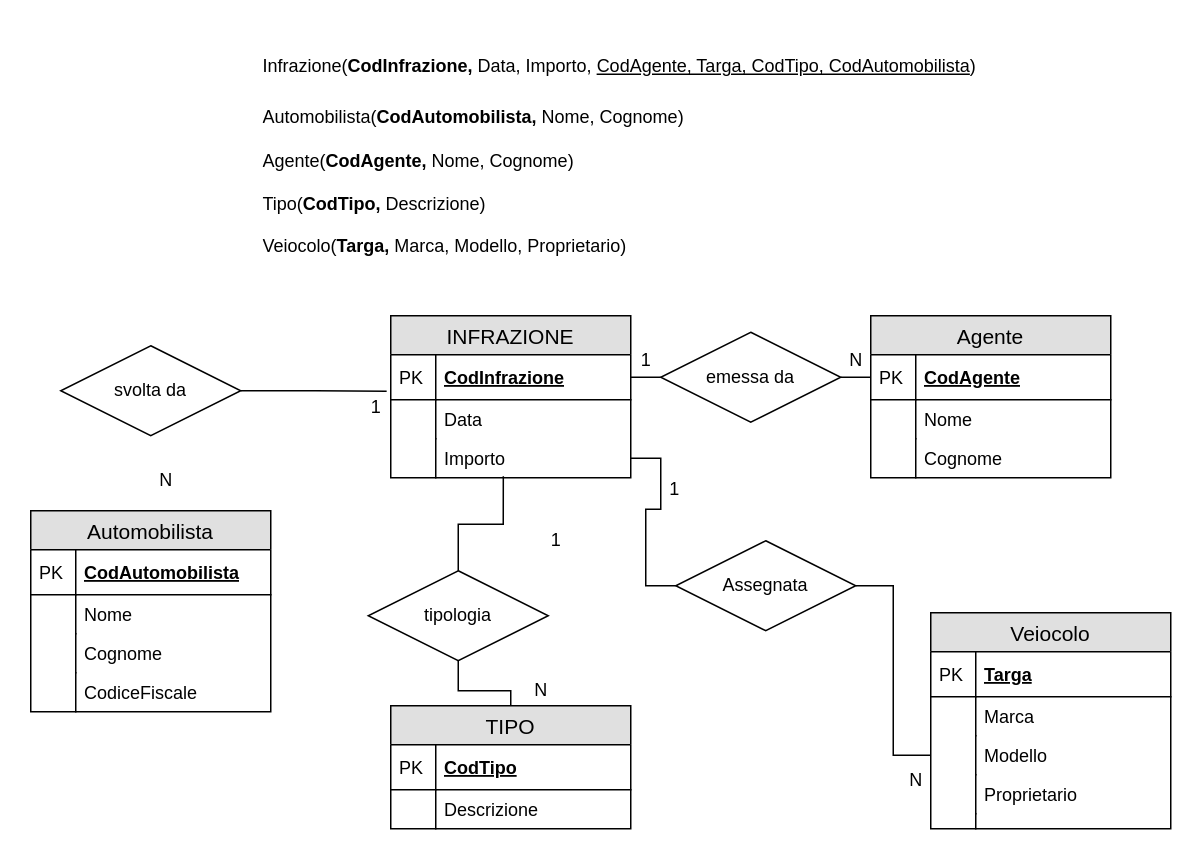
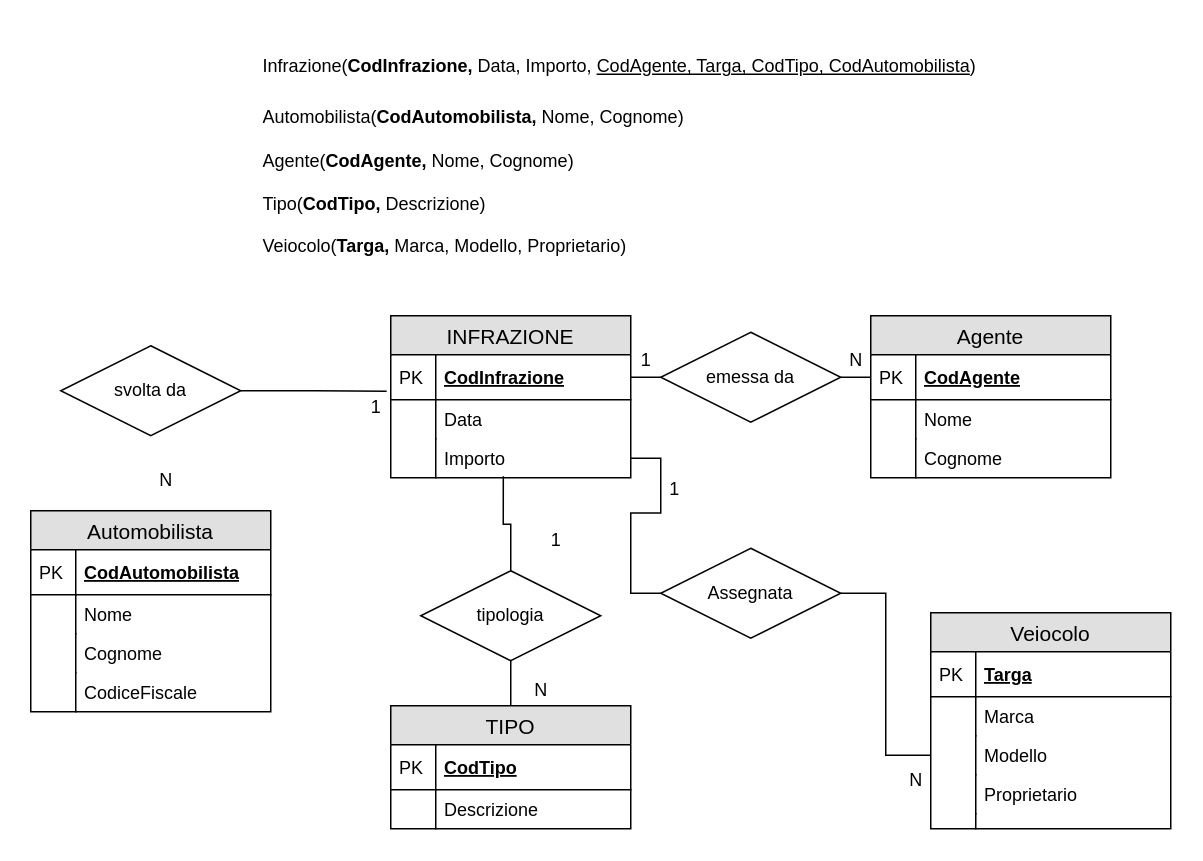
- <mxCell id="43" value="Assegnata" style="shape=rhombus;perimeter=rhombusPerimeter;whiteSpace=wrap;html=1;align=center;" vertex="1" parent="1"><mxGeometry x="450" y="360" width="120" height="60" as="geometry" /></mxCell>
+ <mxCell id="43" value="Assegnata" style="shape=rhombus;perimeter=rhombusPerimeter;whiteSpace=wrap;html=1;align=center;" vertex="1" parent="1"><mxGeometry x="440" y="365" width="120" height="60" as="geometry" /></mxCell>
- <mxCell id="16" value="tipologia" style="shape=rhombus;perimeter=rhombusPerimeter;whiteSpace=wrap;html=1;align=center;" vertex="1" parent="1"><mxGeometry x="245" y="380" width="120" height="60" as="geometry" /></mxCell>
+ <mxCell id="16" value="tipologia" style="shape=rhombus;perimeter=rhombusPerimeter;whiteSpace=wrap;html=1;align=center;" vertex="1" parent="1"><mxGeometry x="280" y="380" width="120" height="60" as="geometry" /></mxCell>
